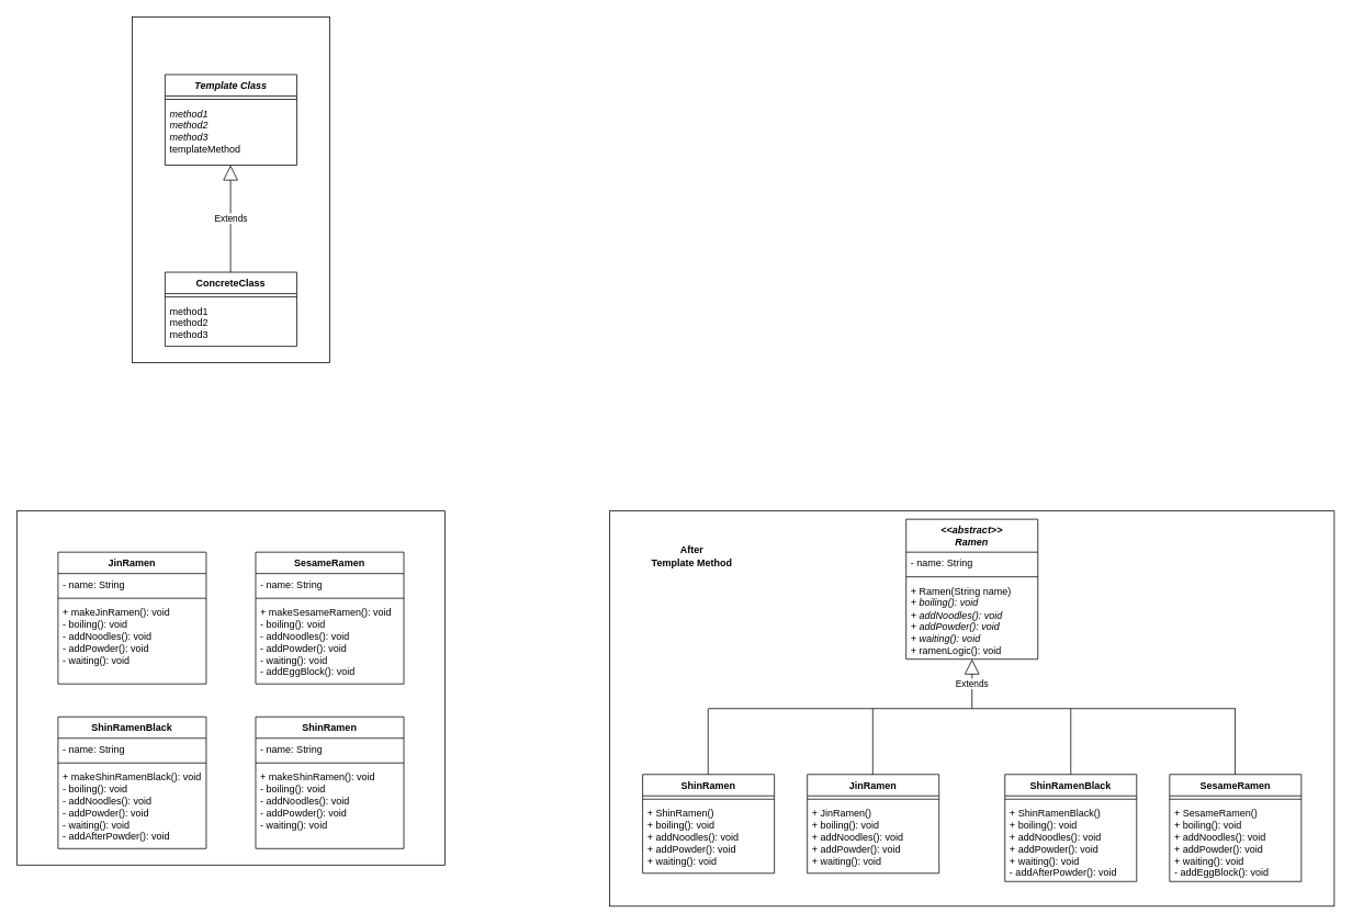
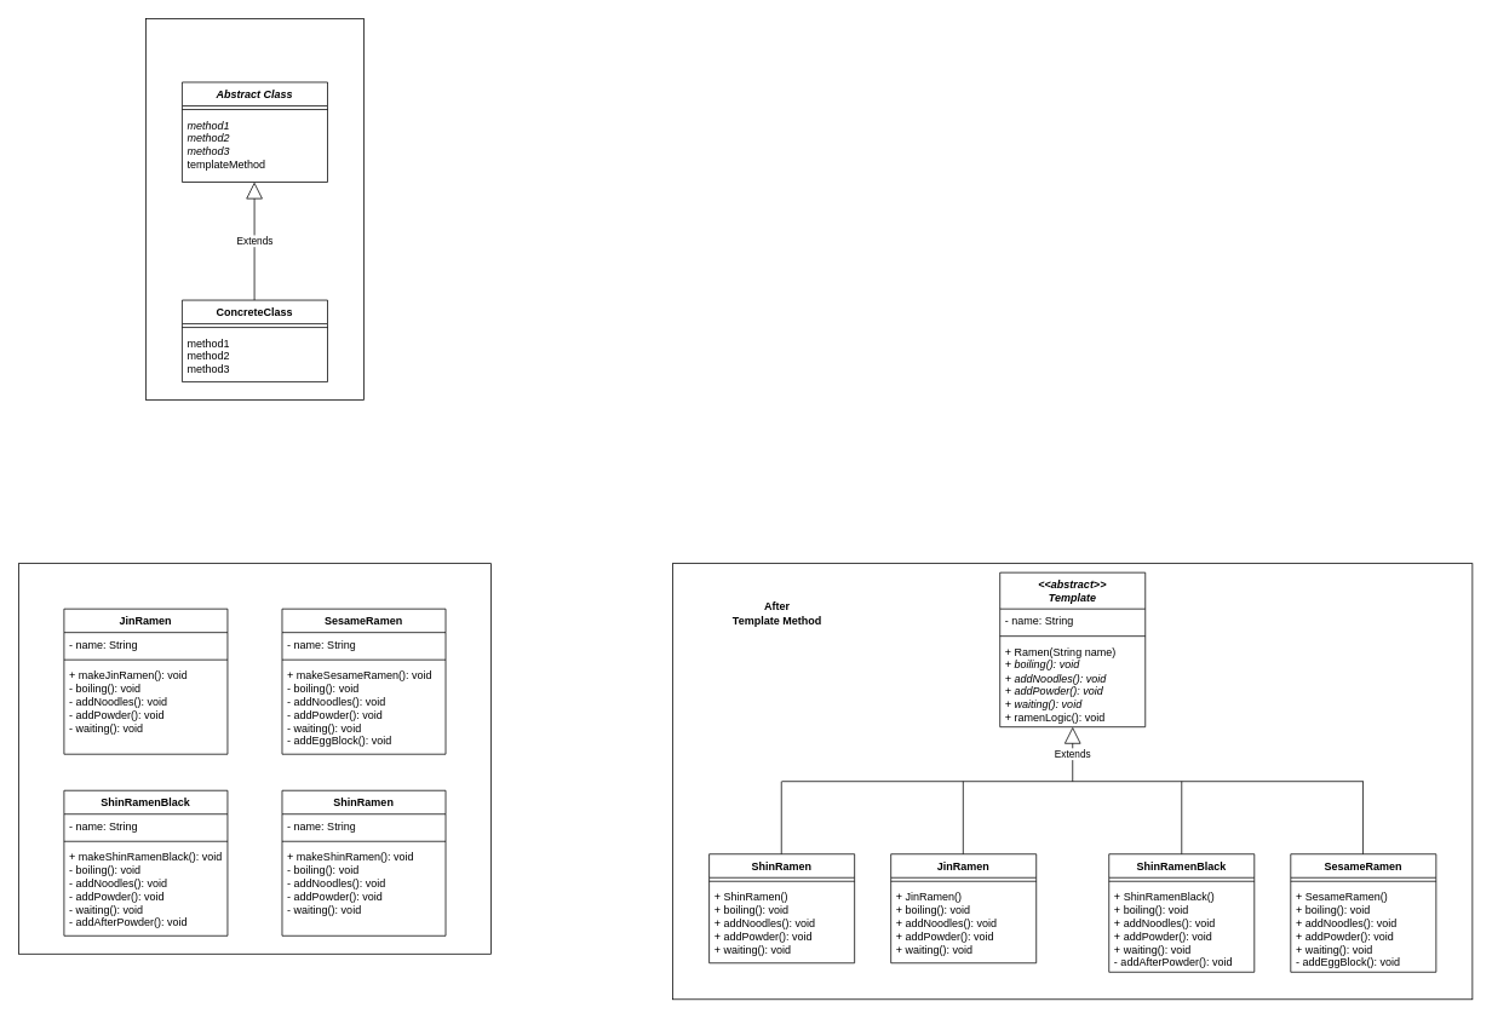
- <mxCell id="44" value="&lt;i&gt;Template Class&lt;/i&gt;" style="swimlane;fontStyle=1;align=center;verticalAlign=top;childLayout=stackLayout;horizontal=1;startSize=26;horizontalStack=0;resizeParent=1;resizeParentMax=0;resizeLast=0;collapsible=1;marginBottom=0;whiteSpace=wrap;html=1;" parent="1" vertex="1"><mxGeometry x="200" y="90" width="160" height="110" as="geometry" /></mxCell>
+ <mxCell id="44" value="&lt;i&gt;Abstract Class&lt;/i&gt;" style="swimlane;fontStyle=1;align=center;verticalAlign=top;childLayout=stackLayout;horizontal=1;startSize=26;horizontalStack=0;resizeParent=1;resizeParentMax=0;resizeLast=0;collapsible=1;marginBottom=0;whiteSpace=wrap;html=1;" parent="1" vertex="1"><mxGeometry x="200" y="90" width="160" height="110" as="geometry" /></mxCell>
- <mxCell id="40" value="&lt;i style=&quot;border-color: var(--border-color);&quot;&gt;&amp;lt;&amp;lt;abstract&amp;gt;&amp;gt;&lt;br style=&quot;border-color: var(--border-color);&quot;&gt;Ramen&lt;/i&gt;" style="swimlane;fontStyle=1;align=center;verticalAlign=top;childLayout=stackLayout;horizontal=1;startSize=40;horizontalStack=0;resizeParent=1;resizeParentMax=0;resizeLast=0;collapsible=1;marginBottom=0;whiteSpace=wrap;html=1;" parent="1" vertex="1"><mxGeometry x="1100" y="630" width="160" height="170" as="geometry" /></mxCell>
+ <mxCell id="40" value="&lt;i style=&quot;border-color: var(--border-color);&quot;&gt;&amp;lt;&amp;lt;abstract&amp;gt;&amp;gt;&lt;br style=&quot;border-color: var(--border-color);&quot;&gt;Template&lt;/i&gt;" style="swimlane;fontStyle=1;align=center;verticalAlign=top;childLayout=stackLayout;horizontal=1;startSize=40;horizontalStack=0;resizeParent=1;resizeParentMax=0;resizeLast=0;collapsible=1;marginBottom=0;whiteSpace=wrap;html=1;" parent="1" vertex="1"><mxGeometry x="1100" y="630" width="160" height="170" as="geometry" /></mxCell>
- <mxCell id="23" value="&lt;b&gt;After&lt;br&gt;Template Method&lt;/b&gt;" style="text;html=1;strokeColor=none;fillColor=none;align=center;verticalAlign=middle;whiteSpace=wrap;rounded=0;" parent="1" vertex="1"><mxGeometry x="780" y="660" width="120" height="30" as="geometry" /></mxCell>
+ <mxCell id="23" value="&lt;b&gt;After&lt;br&gt;Template Method&lt;/b&gt;" style="text;html=1;strokeColor=none;fillColor=none;align=center;verticalAlign=middle;whiteSpace=wrap;rounded=0;" parent="1" vertex="1"><mxGeometry x="795" y="660" width="120" height="30" as="geometry" /></mxCell>
